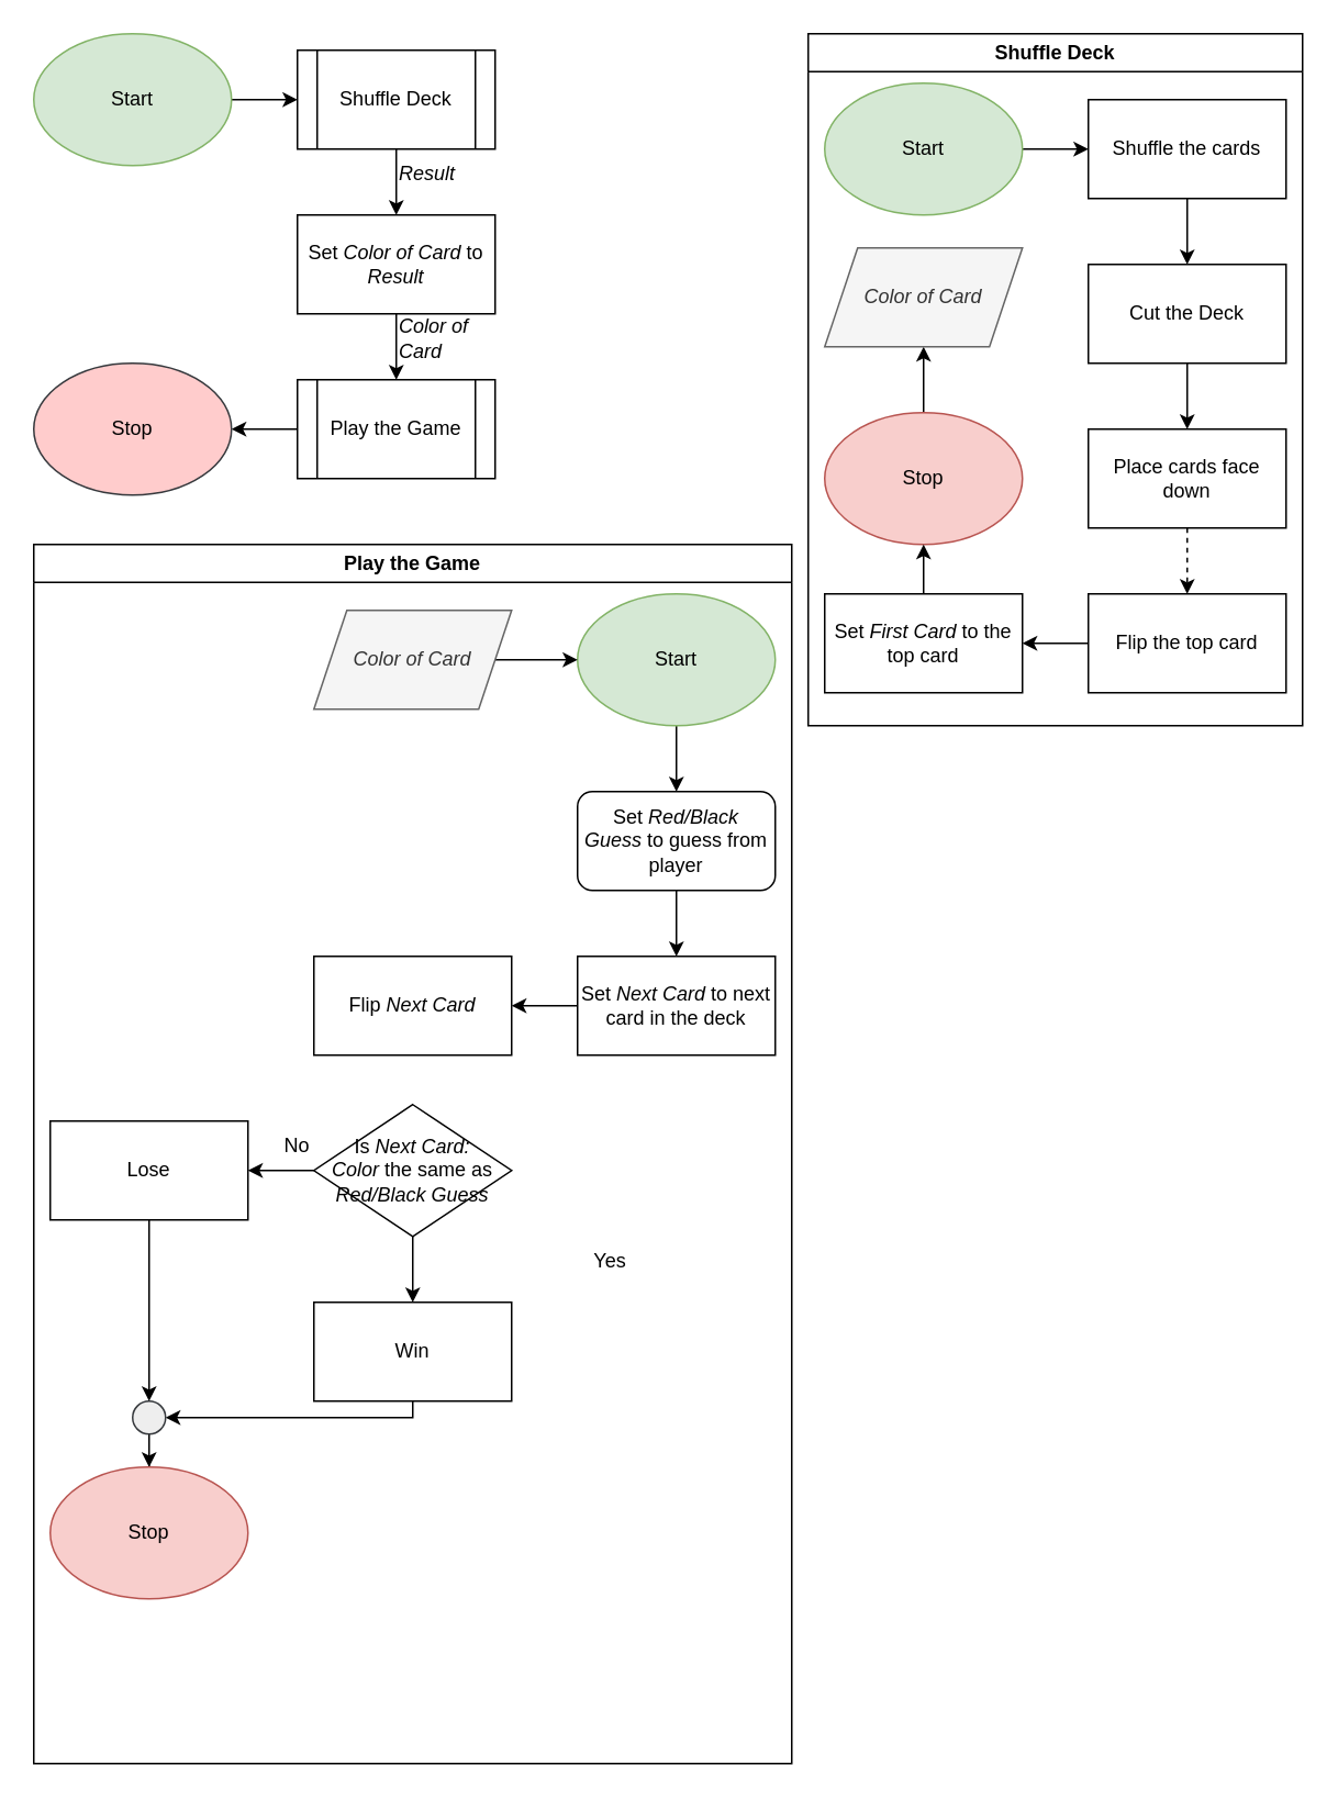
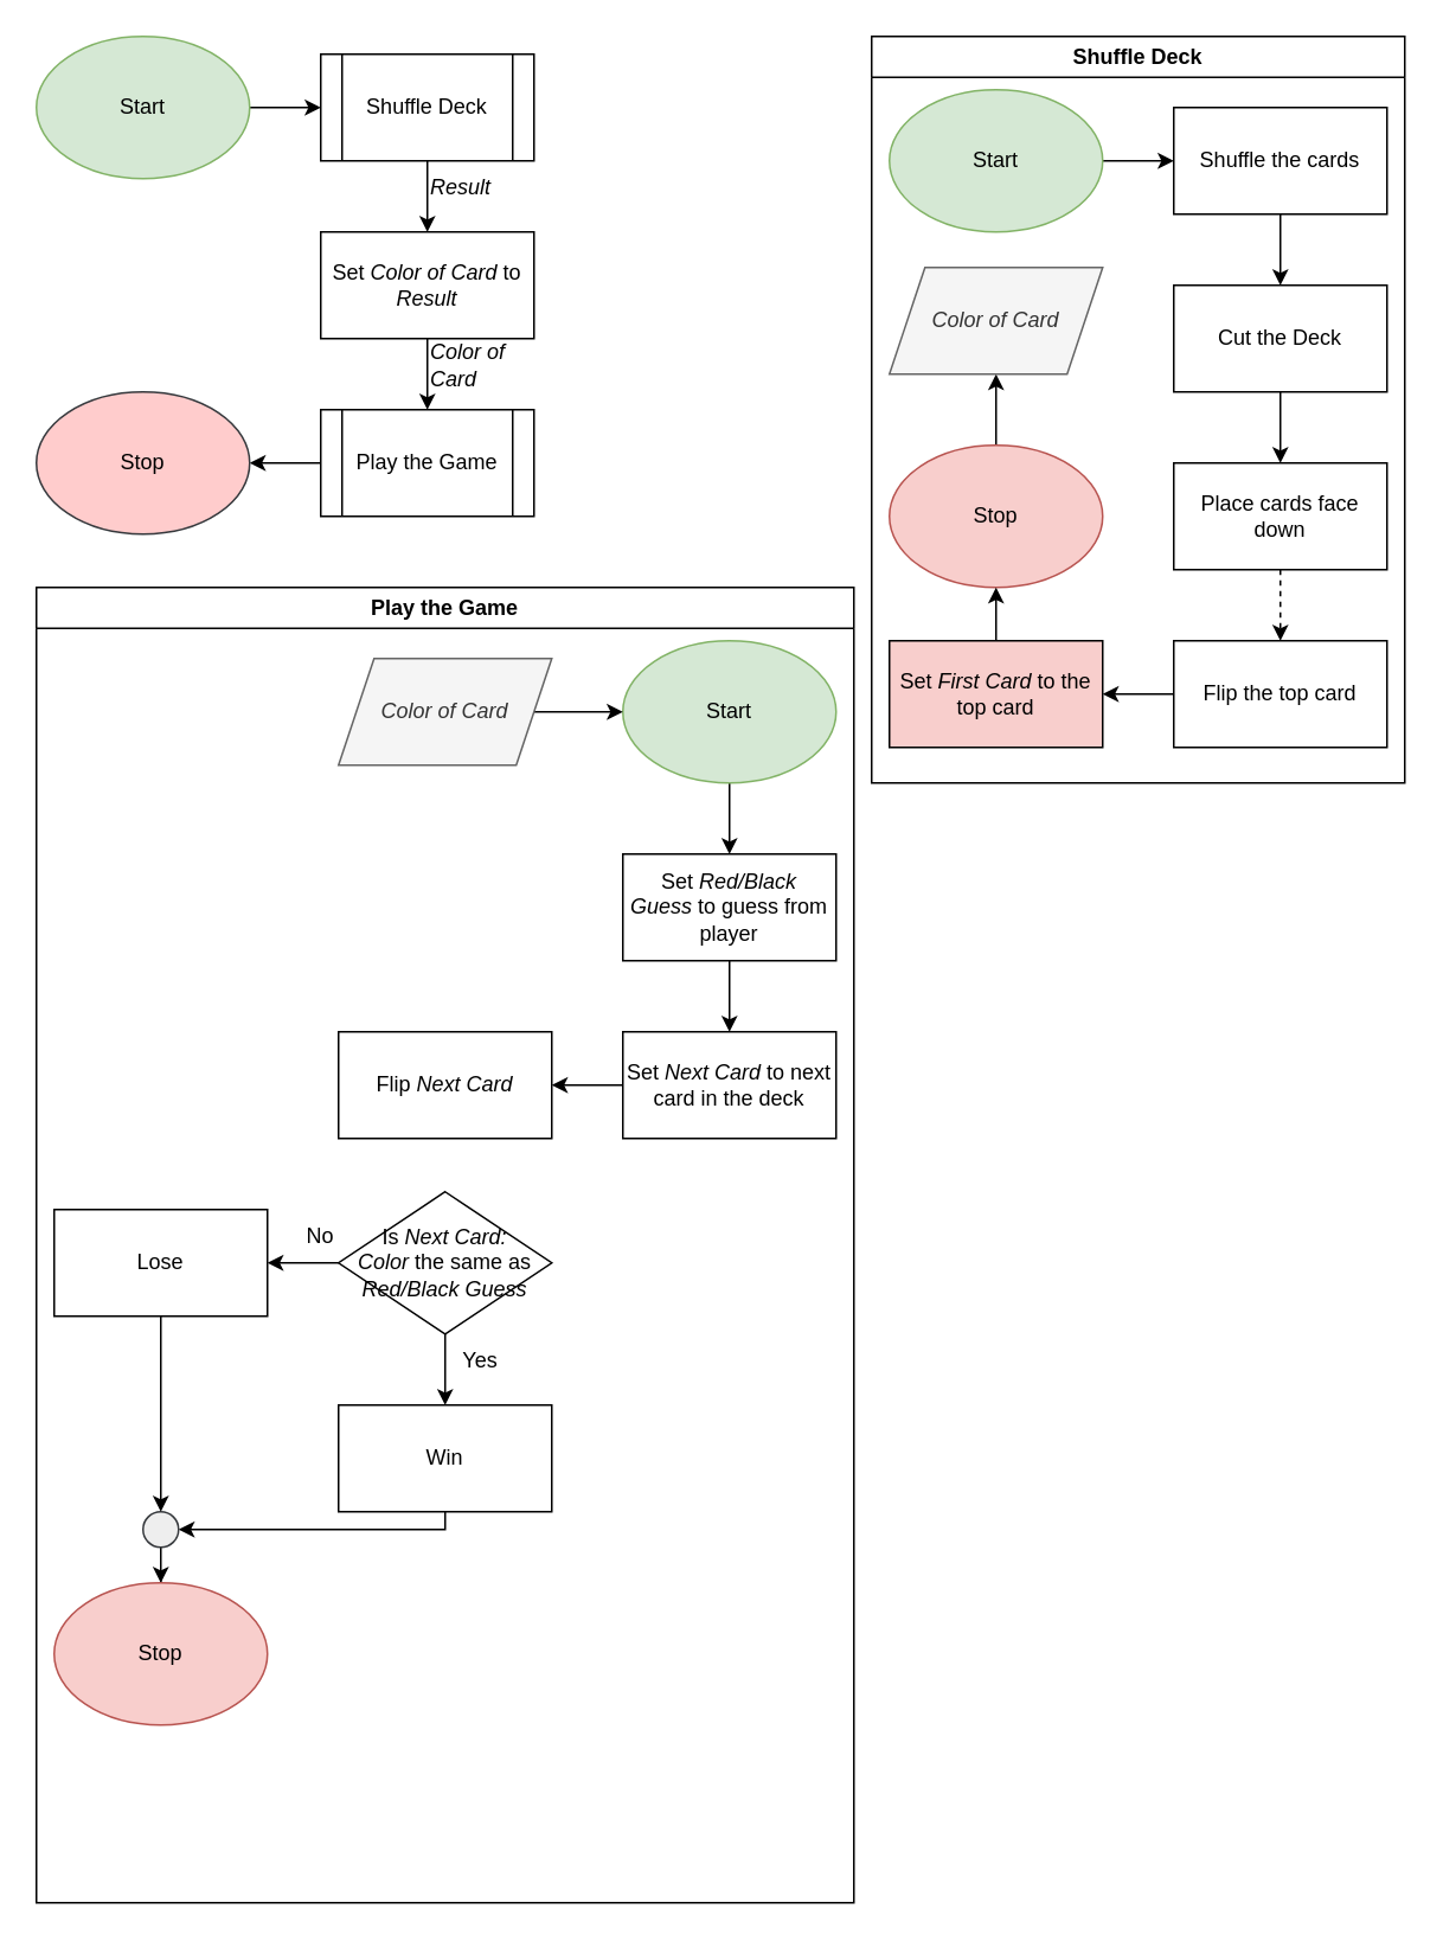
- <mxCell id="21" value="Set &lt;i&gt;First Card&lt;/i&gt;&amp;nbsp;to the top card" style="rounded=0;whiteSpace=wrap;html=1;" vertex="1" parent="6"><mxGeometry x="10" y="340" width="120" height="60" as="geometry" /></mxCell>
+ <mxCell id="21" value="Set &lt;i&gt;First Card&lt;/i&gt;&amp;nbsp;to the top card" style="rounded=0;whiteSpace=wrap;html=1;fillColor=#f8cecc;" vertex="1" parent="6"><mxGeometry x="10" y="340" width="120" height="60" as="geometry" /></mxCell>
- <mxCell id="32" value="Set &lt;i&gt;Red/Black Guess&lt;/i&gt;&amp;nbsp;to guess from player" style="whiteSpace=wrap;html=1;rounded=1;" parent="22" vertex="1"><mxGeometry x="330" y="150" width="120" height="60" as="geometry" /></mxCell>
+ <mxCell id="32" value="Set &lt;i&gt;Red/Black Guess&lt;/i&gt;&amp;nbsp;to guess from player" style="rounded=0;whiteSpace=wrap;html=1;" parent="22" vertex="1"><mxGeometry x="330" y="150" width="120" height="60" as="geometry" /></mxCell>
- <mxCell id="40" value="Yes" style="text;html=1;strokeColor=none;fillColor=none;align=center;verticalAlign=middle;whiteSpace=wrap;rounded=0;" parent="22" vertex="1"><mxGeometry x="320" y="420" width="60" height="30" as="geometry" /></mxCell>
+ <mxCell id="40" value="Yes" style="text;html=1;strokeColor=none;fillColor=none;align=center;verticalAlign=middle;whiteSpace=wrap;rounded=0;" parent="22" vertex="1"><mxGeometry x="220" y="420" width="60" height="30" as="geometry" /></mxCell>
